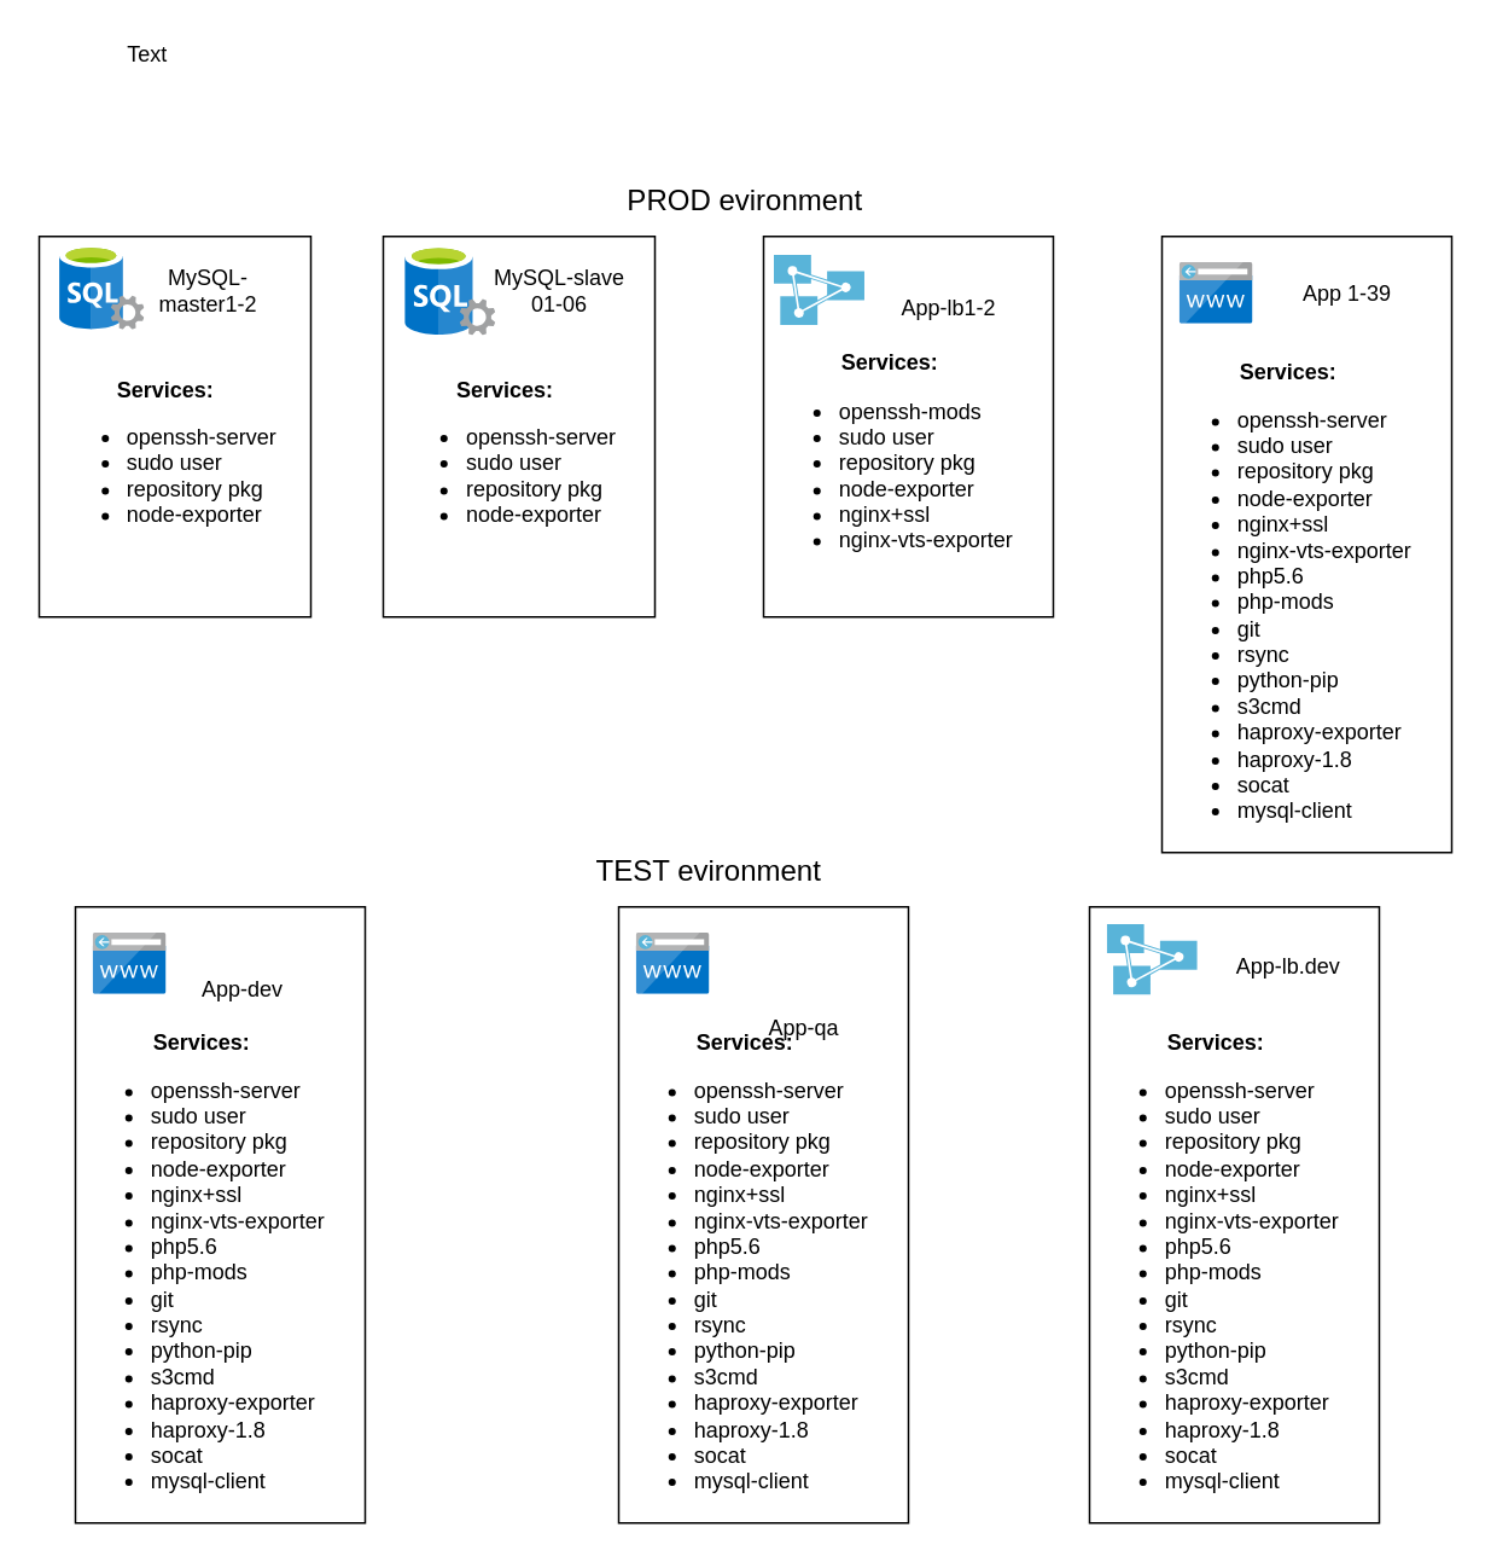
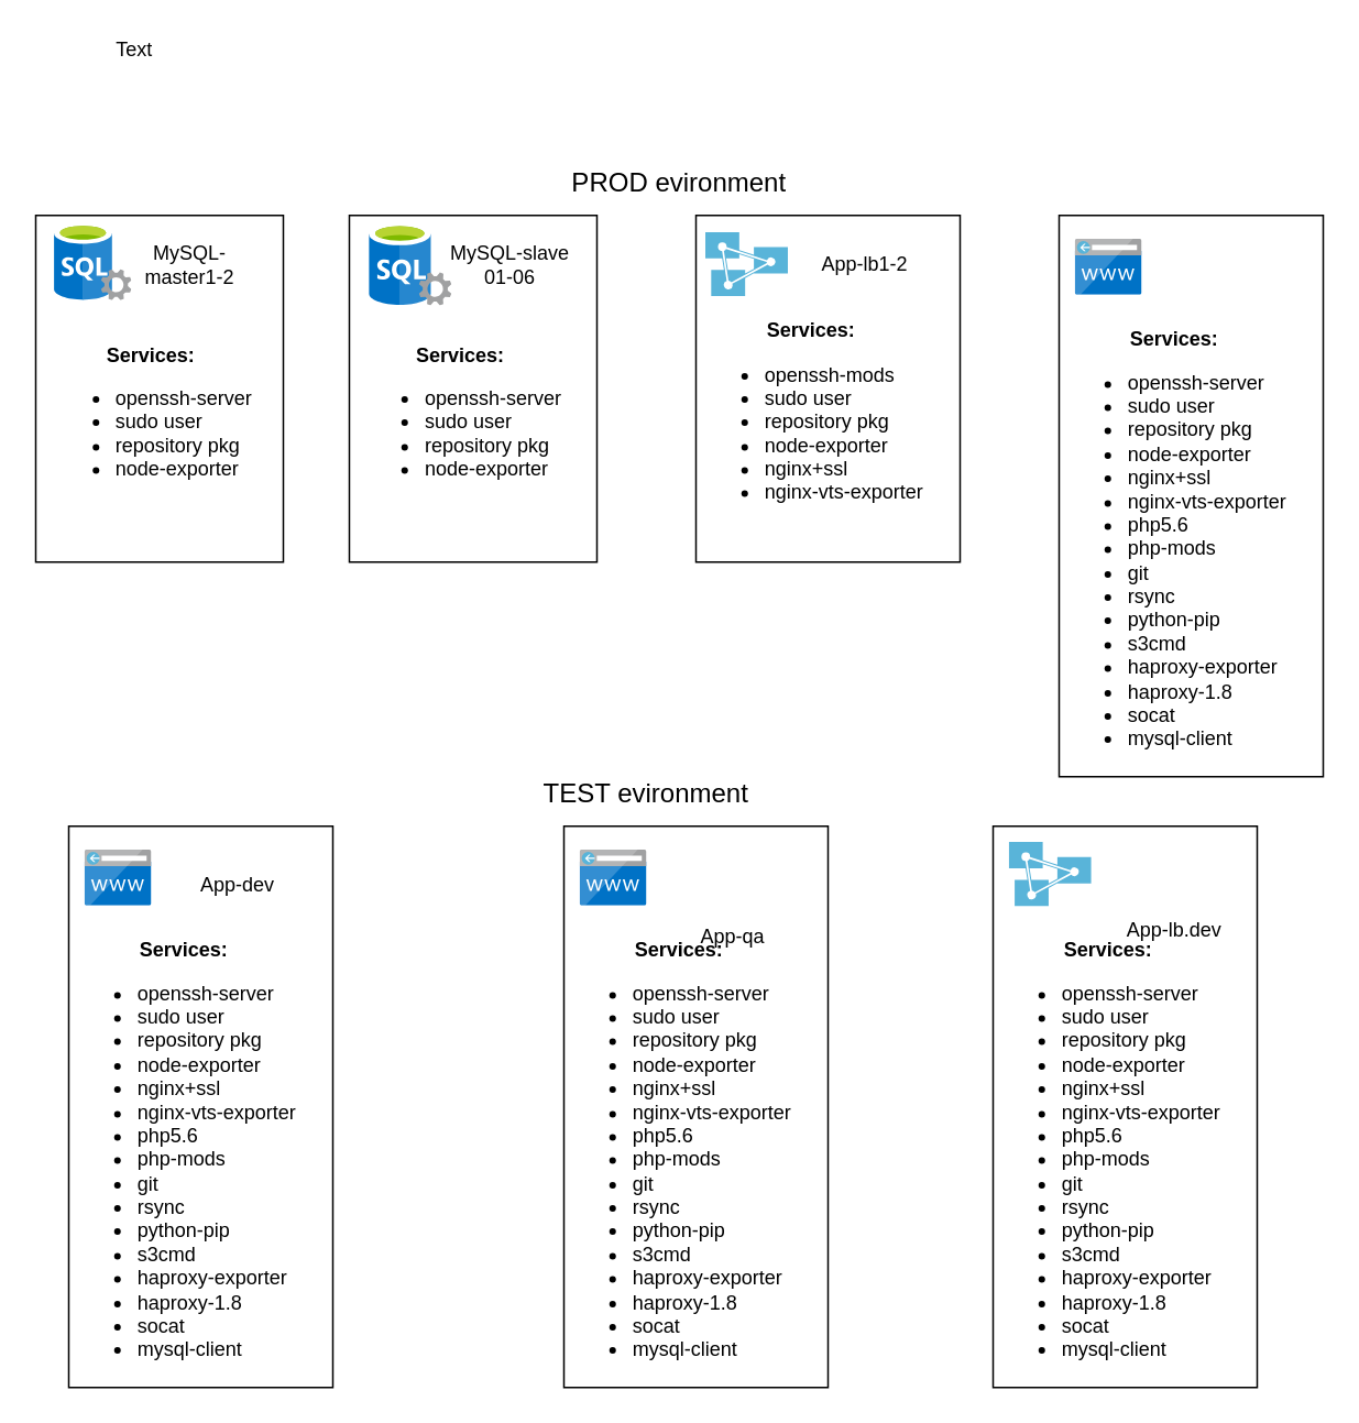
- <mxCell id="23" value="App 1-39" style="text;html=1;strokeColor=none;fillColor=none;align=center;verticalAlign=middle;whiteSpace=wrap;rounded=0;" vertex="1" parent="21"><mxGeometry x="70" y="16.191" width="65.38" height="32.381" as="geometry" /></mxCell>
- <mxCell id="18" value="App-lb1-2" style="text;html=1;strokeColor=none;fillColor=none;align=center;verticalAlign=middle;whiteSpace=wrap;rounded=0;" vertex="1" parent="16"><mxGeometry x="70" y="30" width="65.38" height="20" as="geometry" /></mxCell>
+ <mxCell id="18" value="App-lb1-2" style="text;html=1;strokeColor=none;fillColor=none;align=center;verticalAlign=middle;whiteSpace=wrap;rounded=0;" vertex="1" parent="16"><mxGeometry x="70" y="20" width="65.38" height="20" as="geometry" /></mxCell>
- <mxCell id="40" value="App-lb.dev" style="text;html=1;strokeColor=none;fillColor=none;align=center;verticalAlign=middle;whiteSpace=wrap;rounded=0;" vertex="1" parent="38"><mxGeometry x="70" y="16.62" width="80" height="32.38" as="geometry" /></mxCell>
+ <mxCell id="40" value="App-lb.dev" style="text;html=1;strokeColor=none;fillColor=none;align=center;verticalAlign=middle;whiteSpace=wrap;rounded=0;" vertex="1" parent="38"><mxGeometry x="70" y="46.62" width="80" height="32.38" as="geometry" /></mxCell>
- <mxCell id="30" value="App-dev" style="text;html=1;strokeColor=none;fillColor=none;align=center;verticalAlign=middle;whiteSpace=wrap;rounded=0;" vertex="1" parent="28"><mxGeometry x="60" y="30.001" width="65.38" height="32.381" as="geometry" /></mxCell>
+ <mxCell id="30" value="App-dev" style="text;html=1;strokeColor=none;fillColor=none;align=center;verticalAlign=middle;whiteSpace=wrap;rounded=0;" vertex="1" parent="28"><mxGeometry x="70" y="20.001" width="65.38" height="32.381" as="geometry" /></mxCell>
